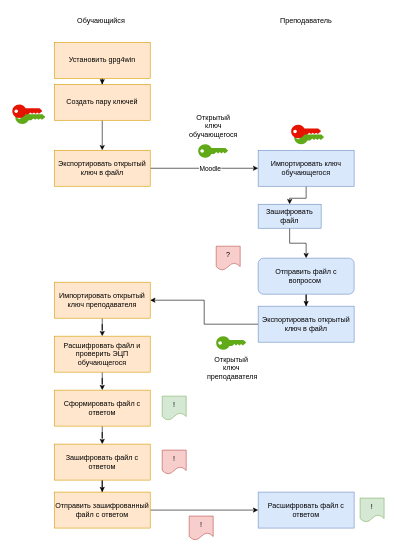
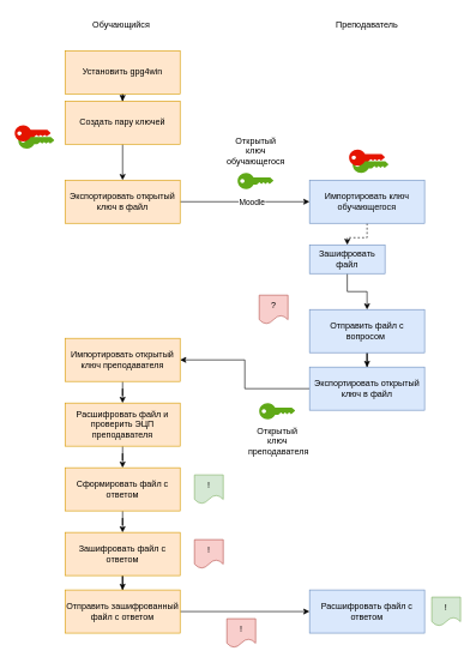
- <mxCell id="4" style="edgeStyle=orthogonalEdgeStyle;rounded=0;orthogonalLoop=1;jettySize=auto;html=1;entryX=0.5;entryY=0;entryDx=0;entryDy=0;" edge="1" parent="1" source="5" target="12"><mxGeometry relative="1" as="geometry" /></mxCell>
+ <mxCell id="4" style="edgeStyle=orthogonalEdgeStyle;rounded=0;orthogonalLoop=1;jettySize=auto;html=1;entryX=0.5;entryY=0;entryDx=0;entryDy=0;dashed=1;" edge="1" parent="1" source="5" target="12"><mxGeometry relative="1" as="geometry" /></mxCell>
- <mxCell id="14" value="Отправить файл с вопросом&amp;nbsp;" style="whiteSpace=wrap;html=1;fillColor=#dae8fc;strokeColor=#6c8ebf;rounded=1;" vertex="1" parent="1"><mxGeometry x="430" y="430" width="160" height="60" as="geometry" /></mxCell>
+ <mxCell id="14" value="Отправить файл с вопросом&amp;nbsp;" style="rounded=0;whiteSpace=wrap;html=1;fillColor=#dae8fc;strokeColor=#6c8ebf;" vertex="1" parent="1"><mxGeometry x="430" y="430" width="160" height="60" as="geometry" /></mxCell>
- <mxCell id="26" value="Расшифровать файл и проверить ЭЦП &lt;br&gt;обучающегося" style="rounded=0;whiteSpace=wrap;html=1;fillColor=#ffe6cc;strokeColor=#d79b00;" vertex="1" parent="1"><mxGeometry x="90" y="560" width="160" height="60" as="geometry" /></mxCell>
+ <mxCell id="26" value="Расшифровать файл и проверить ЭЦП &lt;br&gt;преподавателя" style="rounded=0;whiteSpace=wrap;html=1;fillColor=#ffe6cc;strokeColor=#d79b00;" vertex="1" parent="1"><mxGeometry x="90" y="560" width="160" height="60" as="geometry" /></mxCell>
